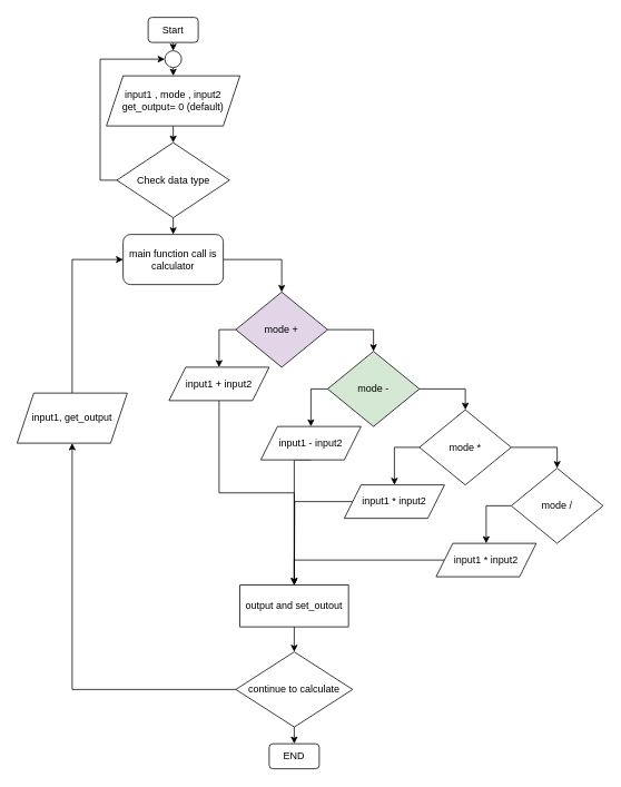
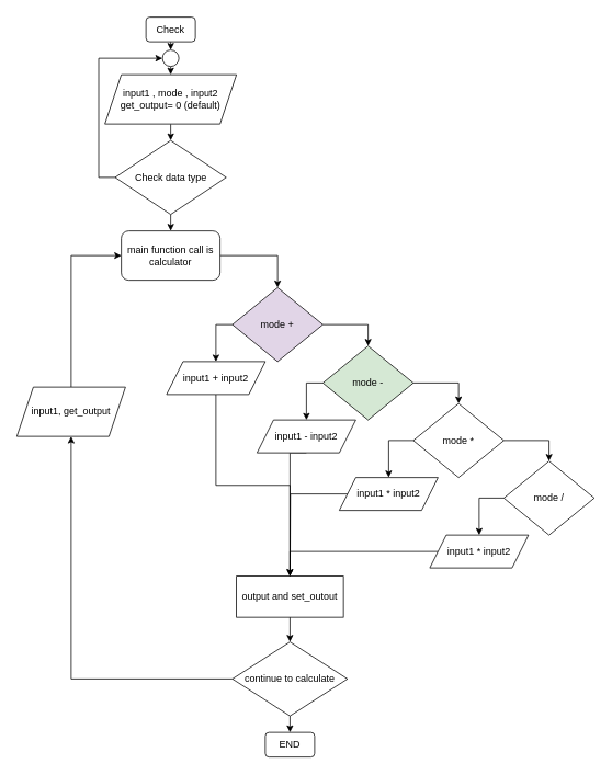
- <mxCell id="3" value="Start" style="rounded=1;whiteSpace=wrap;html=1;" vertex="1" parent="1"><mxGeometry x="177" y="20" width="60" height="30" as="geometry" /></mxCell>
+ <mxCell id="3" value="Check" style="rounded=1;whiteSpace=wrap;html=1;" vertex="1" parent="1"><mxGeometry x="177" y="20" width="60" height="30" as="geometry" /></mxCell>
